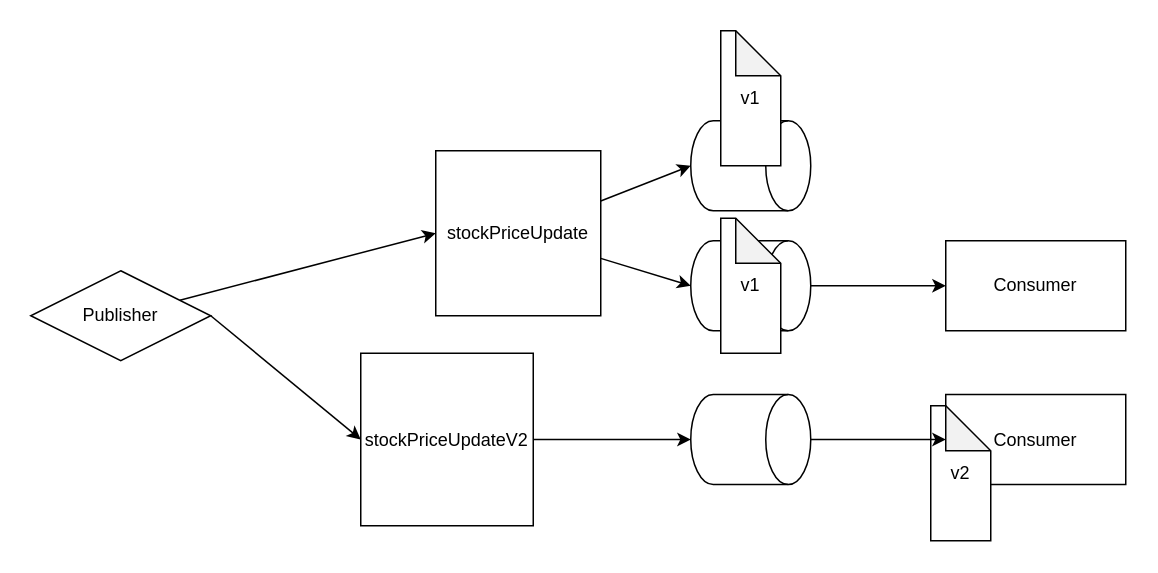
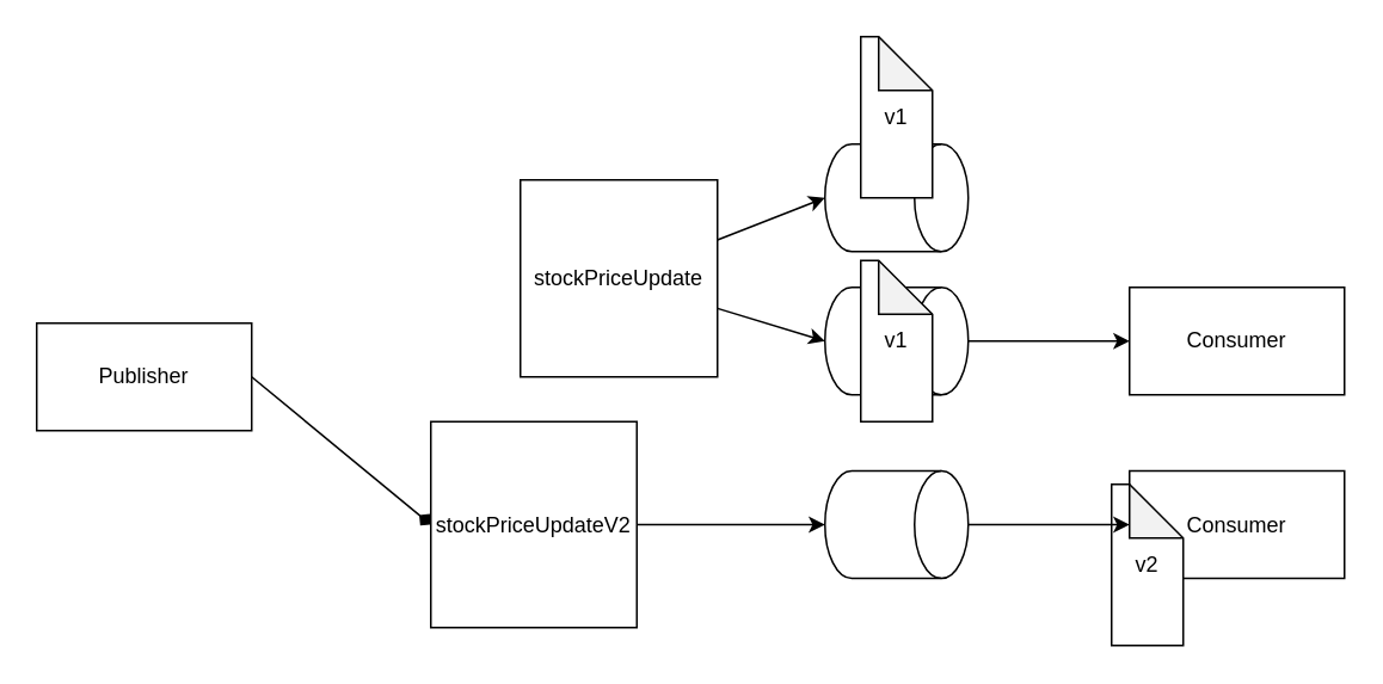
- <mxCell id="2" style="edgeStyle=none;html=1;entryX=0;entryY=0.5;entryDx=0;entryDy=0;" edge="1" parent="1" source="4" target="6"><mxGeometry relative="1" as="geometry"><mxPoint x="200" y="200" as="targetPoint" /></mxGeometry></mxCell>
- <mxCell id="4" value="Publisher" style="rhombus;whiteSpace=wrap;html=1;" parent="1" vertex="1"><mxGeometry x="20" y="180" width="120" height="60" as="geometry" /></mxCell>
+ <mxCell id="4" value="Publisher" style="rounded=0;whiteSpace=wrap;html=1;" parent="1" vertex="1"><mxGeometry x="20" y="180" width="120" height="60" as="geometry" /></mxCell>
- <mxCell id="3" style="edgeStyle=none;html=1;exitX=1;exitY=0.5;exitDx=0;exitDy=0;entryX=0;entryY=0.5;entryDx=0;entryDy=0;" edge="1" parent="1" source="4" target="15"><mxGeometry relative="1" as="geometry" /></mxCell>
+ <mxCell id="3" style="edgeStyle=none;html=1;exitX=1;exitY=0.5;exitDx=0;exitDy=0;entryX=0;entryY=0.5;entryDx=0;entryDy=0;endArrow=diamond;" edge="1" parent="1" source="4" target="15"><mxGeometry relative="1" as="geometry" /></mxCell>
